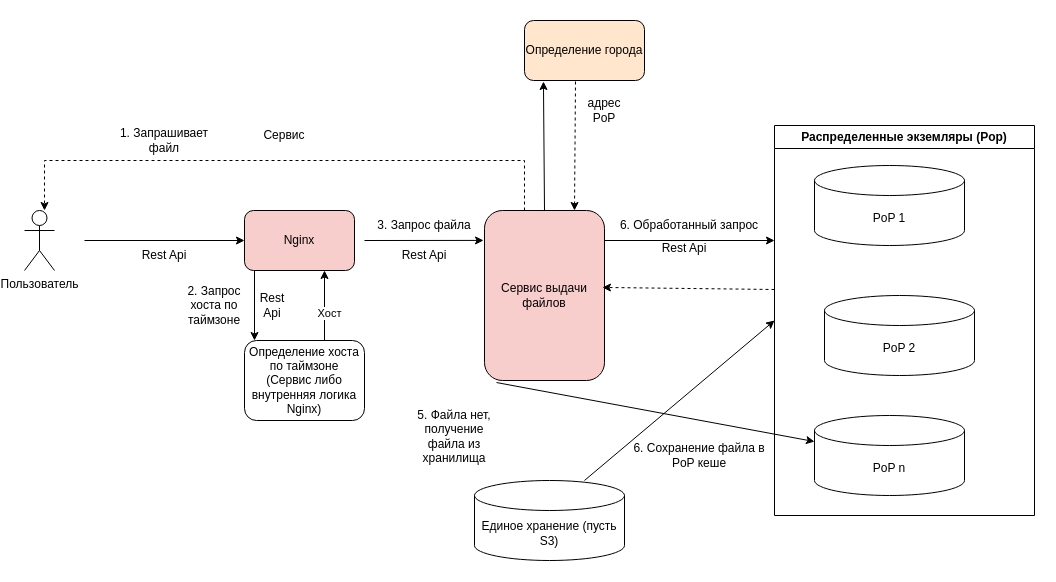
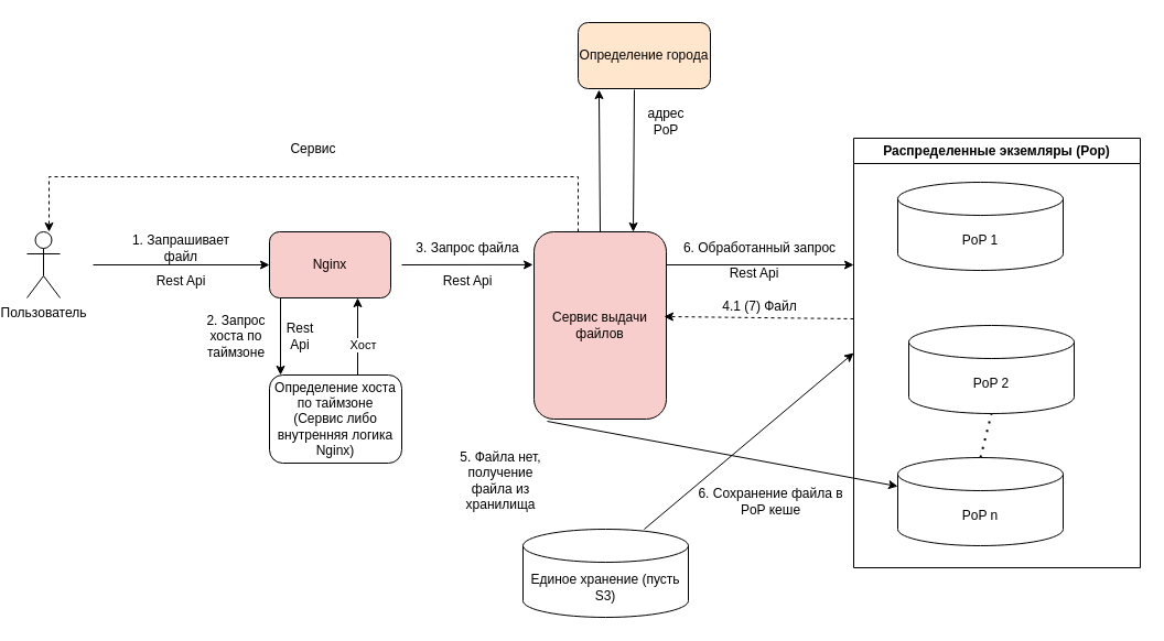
- <mxCell id="4" value="1. Запрашивает файл" style="text;html=1;align=center;verticalAlign=middle;whiteSpace=wrap;rounded=0;" vertex="1" parent="1"><mxGeometry x="100" y="125" width="120" height="30" as="geometry" /></mxCell>
+ <mxCell id="4" value="1. Запрашивает файл" style="text;html=1;align=center;verticalAlign=middle;whiteSpace=wrap;rounded=0;" vertex="1" parent="1"><mxGeometry x="100" y="210" width="120" height="30" as="geometry" /></mxCell>
- <mxCell id="36" value="" style="endArrow=classic;html=1;rounded=0;entryX=0.75;entryY=0;entryDx=0;entryDy=0;exitX=0.425;exitY=1.017;exitDx=0;exitDy=0;exitPerimeter=0;dashed=1;" edge="1" parent="1" source="34" target="13"><mxGeometry width="50" height="50" relative="1" as="geometry"><mxPoint x="590" y="90" as="sourcePoint" /><mxPoint x="578" y="207" as="targetPoint" /></mxGeometry></mxCell>
+ <mxCell id="36" value="" style="endArrow=classic;html=1;rounded=0;entryX=0.75;entryY=0;entryDx=0;entryDy=0;exitX=0.425;exitY=1.017;exitDx=0;exitDy=0;exitPerimeter=0;dashed=0;" edge="1" parent="1" source="34" target="13"><mxGeometry width="50" height="50" relative="1" as="geometry"><mxPoint x="590" y="90" as="sourcePoint" /><mxPoint x="578" y="207" as="targetPoint" /></mxGeometry></mxCell>
+ <mxCell id="25" value="4.1 (7) Файл" style="text;html=1;align=center;verticalAlign=middle;whiteSpace=wrap;rounded=0;" vertex="1" parent="1"><mxGeometry x="645" y="263" width="80" height="30" as="geometry" /></mxCell>
+ <mxCell id="21" value="" style="endArrow=none;dashed=1;html=1;dashPattern=1 3;strokeWidth=2;rounded=0;exitX=0.5;exitY=0;exitDx=0;exitDy=0;exitPerimeter=0;entryX=0.5;entryY=1;entryDx=0;entryDy=0;entryPerimeter=0;" edge="1" parent="17" source="20" target="19"><mxGeometry width="50" height="50" relative="1" as="geometry"><mxPoint x="70" y="260" as="sourcePoint" /><mxPoint x="120" y="210" as="targetPoint" /></mxGeometry></mxCell>
